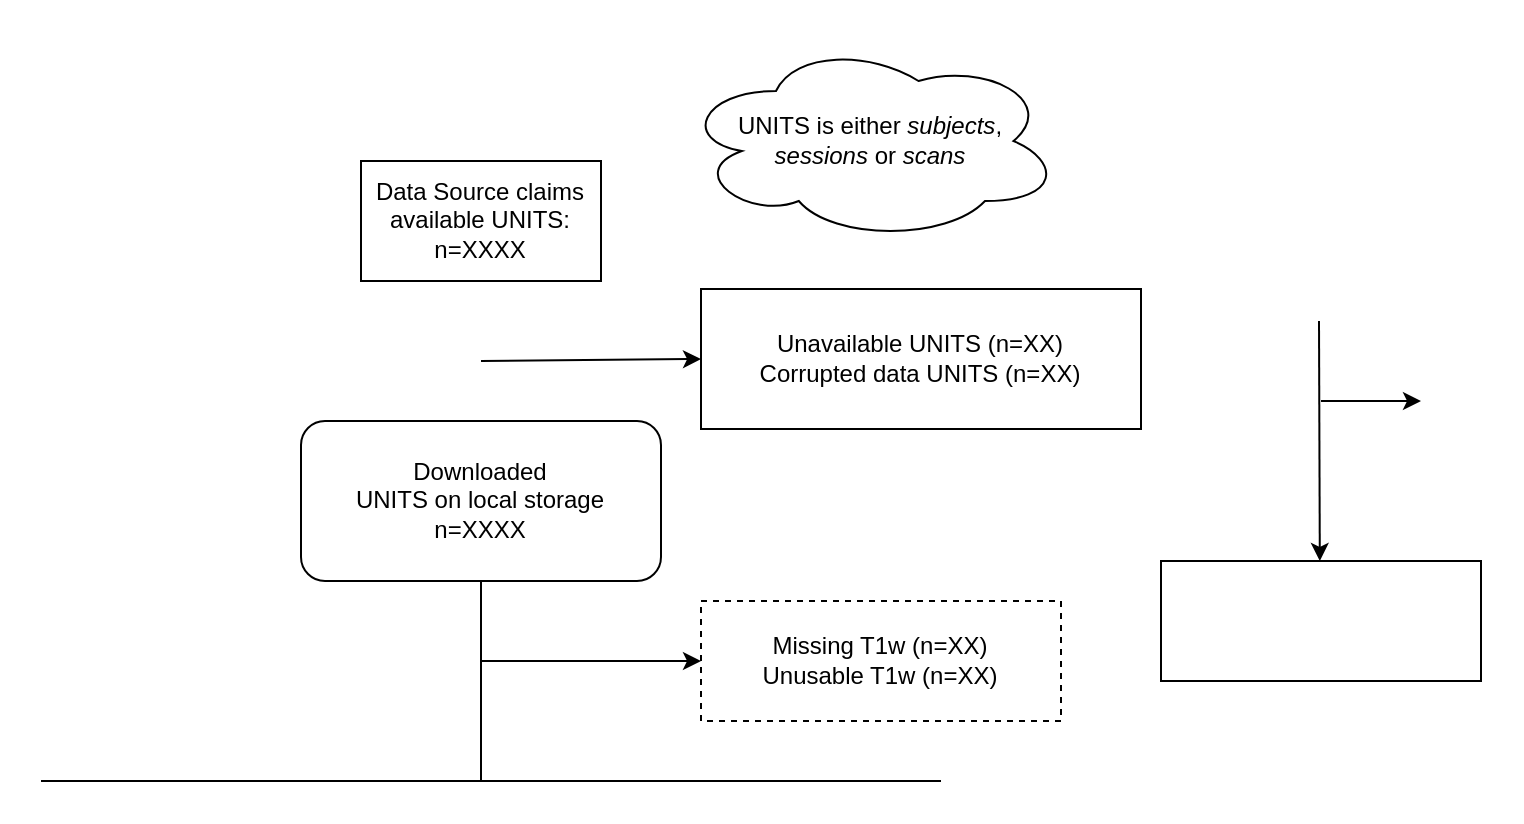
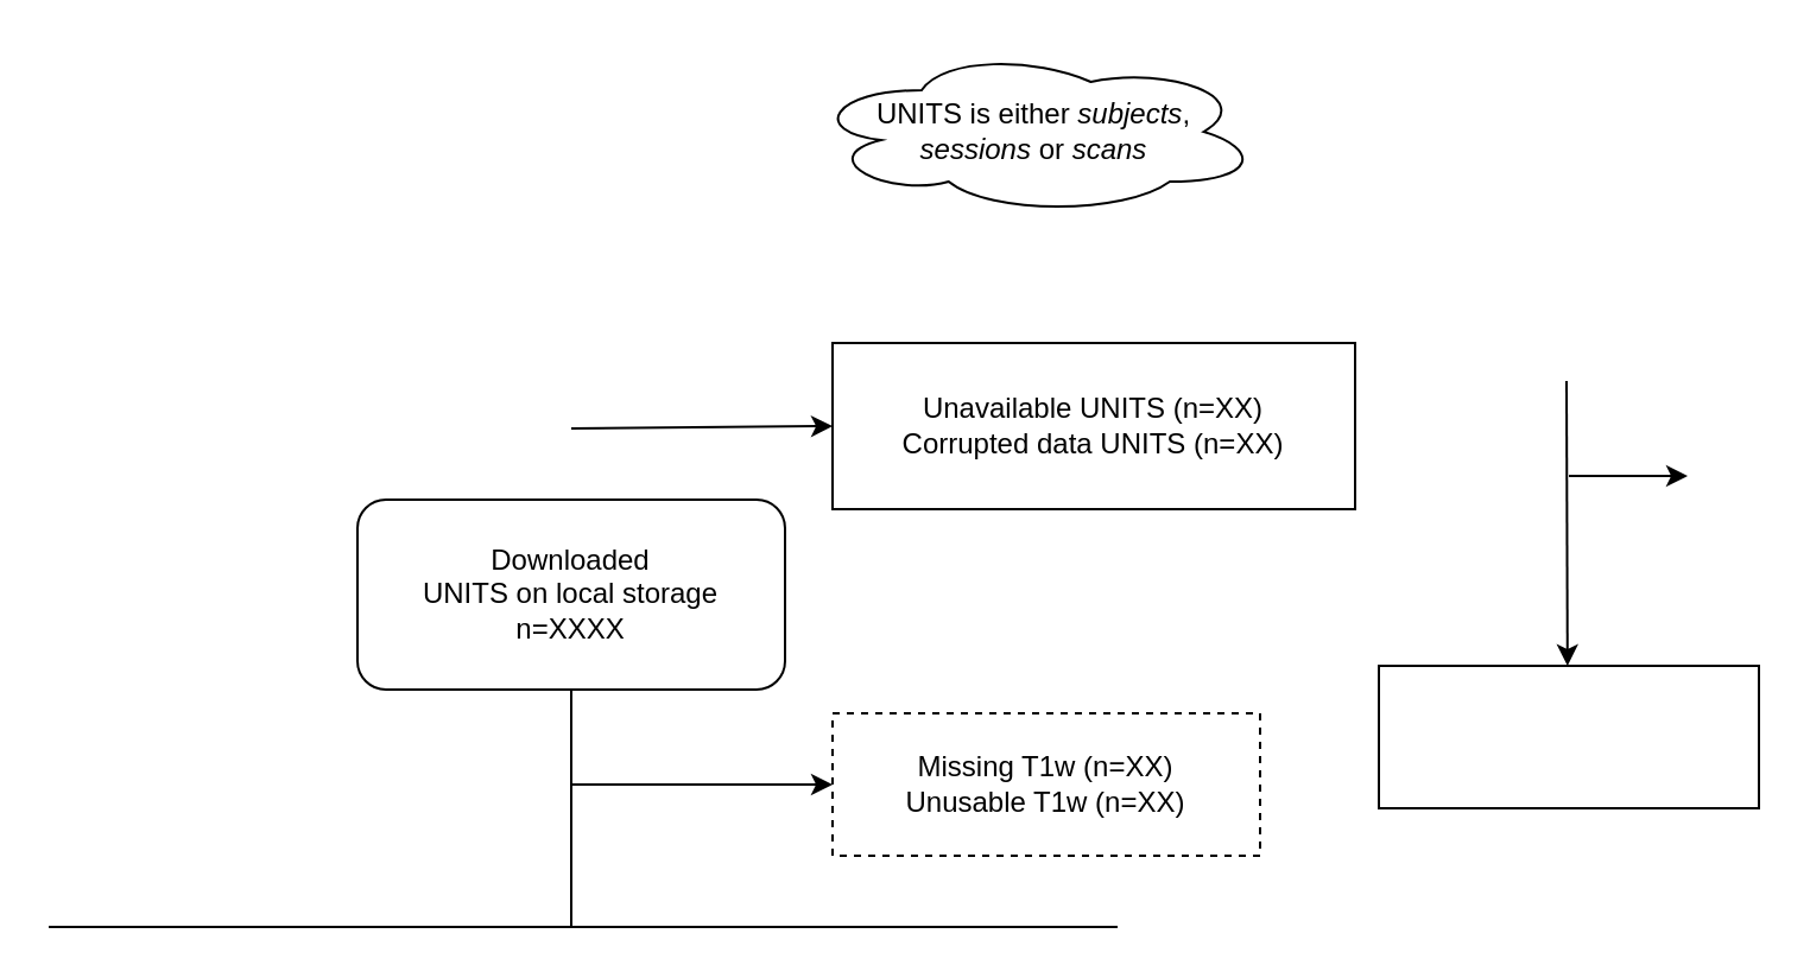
- <mxCell id="7" value="&lt;div&gt;UNITS is either &lt;i&gt;subjects&lt;/i&gt;,&lt;/div&gt;&lt;div&gt;&lt;i&gt;sessions&lt;/i&gt; or &lt;i&gt;scans&lt;/i&gt;&lt;br&gt;&lt;/div&gt;" style="ellipse;shape=cloud;whiteSpace=wrap;html=1;" vertex="1" parent="1"><mxGeometry x="340" y="20" width="190" height="100" as="geometry" /></mxCell>
+ <mxCell id="7" value="&lt;div&gt;UNITS is either &lt;i&gt;subjects&lt;/i&gt;,&lt;/div&gt;&lt;div&gt;&lt;i&gt;sessions&lt;/i&gt; or &lt;i&gt;scans&lt;/i&gt;&lt;br&gt;&lt;/div&gt;" style="ellipse;shape=cloud;whiteSpace=wrap;html=1;" vertex="1" parent="1"><mxGeometry x="340" y="20" width="190" height="70" as="geometry" /></mxCell>
- <mxCell id="2" value="&lt;div&gt;Data Source claims available UNITS:&lt;/div&gt;&lt;div&gt;n=XXXX&lt;br&gt;&lt;/div&gt;" style="rounded=0;whiteSpace=wrap;html=1;" vertex="1" parent="1"><mxGeometry x="180" y="80" width="120" height="60" as="geometry" /></mxCell>
